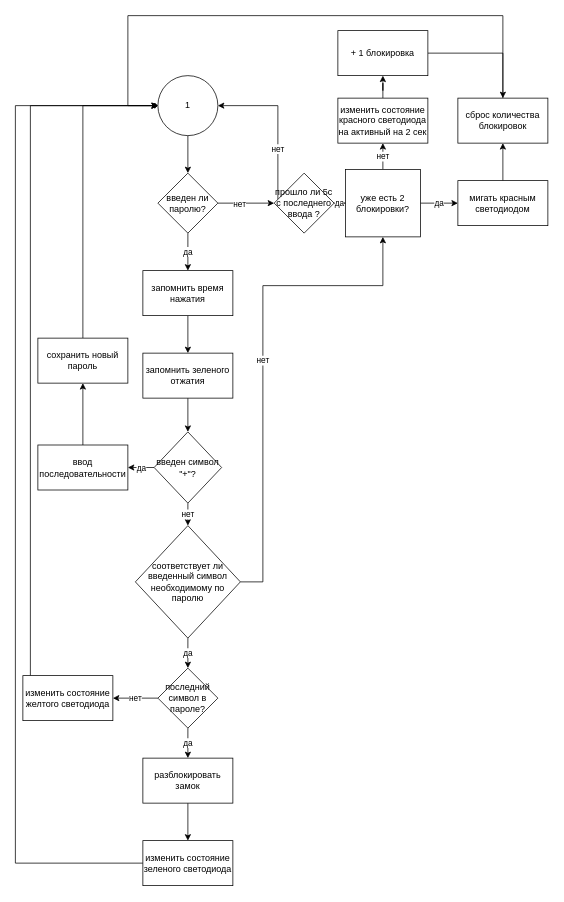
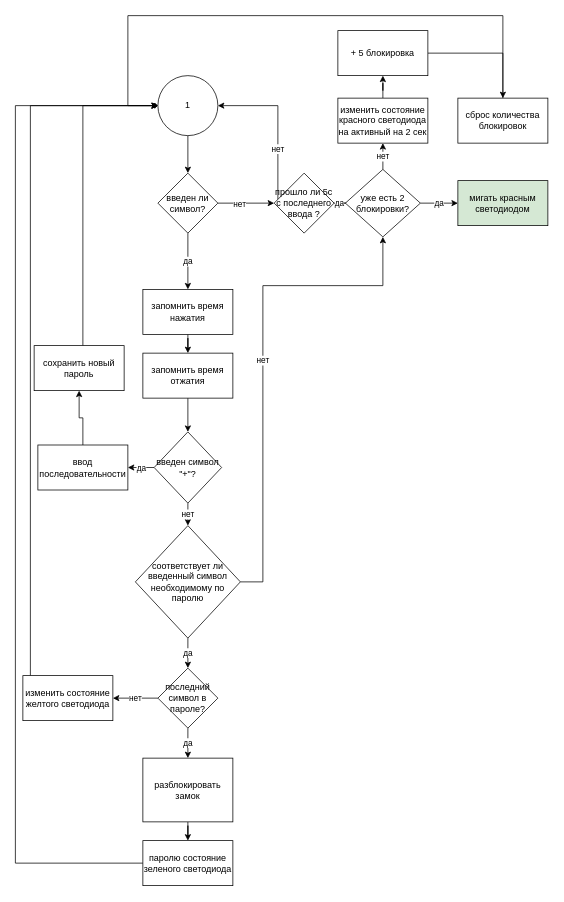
- <mxCell id="16" value="+ 1 блокировка" style="rounded=0;whiteSpace=wrap;html=1;" vertex="1" parent="1"><mxGeometry x="450" y="40" width="120" height="60" as="geometry" /></mxCell>
+ <mxCell id="16" value="+ 5 блокировка" style="rounded=0;whiteSpace=wrap;html=1;" vertex="1" parent="1"><mxGeometry x="450" y="40" width="120" height="60" as="geometry" /></mxCell>
- <mxCell id="19" style="edgeStyle=orthogonalEdgeStyle;rounded=0;orthogonalLoop=1;jettySize=auto;html=1;" edge="1" parent="1" source="20" target="22"><mxGeometry relative="1" as="geometry" /></mxCell>
- <mxCell id="7" value="введен ли паролю?" style="rhombus;whiteSpace=wrap;html=1;" vertex="1" parent="1"><mxGeometry x="210" y="230" width="80" height="80" as="geometry" /></mxCell>
+ <mxCell id="7" value="введен ли символ?" style="rhombus;whiteSpace=wrap;html=1;" vertex="1" parent="1"><mxGeometry x="210" y="230" width="80" height="80" as="geometry" /></mxCell>
- <mxCell id="14" value="уже есть 2 блокировки?" style="whiteSpace=wrap;html=1;rounded=0;" vertex="1" parent="1"><mxGeometry x="460" y="225" width="100" height="90" as="geometry" /></mxCell>
+ <mxCell id="14" value="уже есть 2 блокировки?" style="rhombus;whiteSpace=wrap;html=1;" vertex="1" parent="1"><mxGeometry x="460" y="225" width="100" height="90" as="geometry" /></mxCell>
- <mxCell id="20" value="мигать красным светодиодом" style="rounded=0;whiteSpace=wrap;html=1;" vertex="1" parent="1"><mxGeometry x="610" y="240" width="120" height="60" as="geometry" /></mxCell>
+ <mxCell id="20" value="мигать красным светодиодом" style="rounded=0;whiteSpace=wrap;html=1;fillColor=#d5e8d4;" vertex="1" parent="1"><mxGeometry x="610" y="240" width="120" height="60" as="geometry" /></mxCell>
- <mxCell id="24" value="запомнить время нажатия" style="rounded=0;whiteSpace=wrap;html=1;" vertex="1" parent="1"><mxGeometry x="190" y="360" width="120" height="60" as="geometry" /></mxCell>
+ <mxCell id="24" value="запомнить время нажатия" style="rounded=0;whiteSpace=wrap;html=1;" vertex="1" parent="1"><mxGeometry x="190" y="385" width="120" height="60" as="geometry" /></mxCell>
- <mxCell id="45" value="сохранить новый пароль" style="rounded=0;whiteSpace=wrap;html=1;" vertex="1" parent="1"><mxGeometry x="50" y="450" width="120" height="60" as="geometry" /></mxCell>
+ <mxCell id="45" value="сохранить новый пароль" style="rounded=0;whiteSpace=wrap;html=1;" vertex="1" parent="1"><mxGeometry x="45" y="460" width="120" height="60" as="geometry" /></mxCell>
- <mxCell id="26" value="запомнить зеленого отжатия" style="rounded=0;whiteSpace=wrap;html=1;" vertex="1" parent="1"><mxGeometry x="190" y="470" width="120" height="60" as="geometry" /></mxCell>
+ <mxCell id="26" value="запомнить время отжатия" style="rounded=0;whiteSpace=wrap;html=1;" vertex="1" parent="1"><mxGeometry x="190" y="470" width="120" height="60" as="geometry" /></mxCell>
- <mxCell id="39" value="разблокировать замок" style="rounded=0;whiteSpace=wrap;html=1;" vertex="1" parent="1"><mxGeometry x="190" y="1010" width="120" height="60" as="geometry" /></mxCell>
+ <mxCell id="39" value="разблокировать замок" style="rounded=0;whiteSpace=wrap;html=1;" vertex="1" parent="1"><mxGeometry x="190" y="1010" width="120" height="85" as="geometry" /></mxCell>
- <mxCell id="37" value="изменить состояние зеленого светодиода" style="rounded=0;whiteSpace=wrap;html=1;" vertex="1" parent="1"><mxGeometry x="190" y="1120" width="120" height="60" as="geometry" /></mxCell>
+ <mxCell id="37" value="паролю состояние зеленого светодиода" style="rounded=0;whiteSpace=wrap;html=1;" vertex="1" parent="1"><mxGeometry x="190" y="1120" width="120" height="60" as="geometry" /></mxCell>
